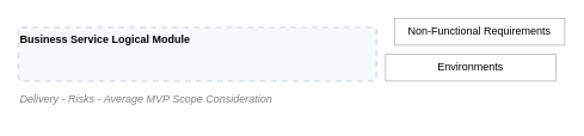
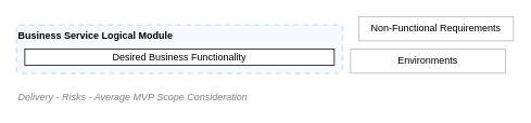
+ <mxCell id="4" value="Desired Business Functionality" style="rounded=0;whiteSpace=wrap;html=1;fontSize=12;fillColor=#ffffff;gradientColor=none;align=center;" vertex="1" parent="3"><mxGeometry x="10" y="30" width="380" height="20" as="geometry" /></mxCell>
- <mxCell id="6" value="&lt;font style=&quot;font-size: 12px&quot;&gt;Delivery - Risks - Average MVP Scope Consideration&lt;/font&gt;" style="text;strokeColor=none;fillColor=none;html=1;fontSize=12;fontStyle=2;verticalAlign=middle;align=left;shadow=0;glass=0;comic=0;opacity=30;fontColor=#808080;" vertex="1" parent="1"><mxGeometry x="20" y="100" width="520" height="20" as="geometry" /></mxCell>
+ <mxCell id="6" value="&lt;font style=&quot;font-size: 12px&quot;&gt;Delivery - Risks - Average MVP Scope Consideration&lt;/font&gt;" style="text;strokeColor=none;fillColor=none;html=1;fontSize=12;fontStyle=2;verticalAlign=middle;align=left;shadow=0;glass=0;comic=0;opacity=30;fontColor=#808080;" vertex="1" parent="1"><mxGeometry x="20" y="110" width="520" height="20" as="geometry" /></mxCell>
